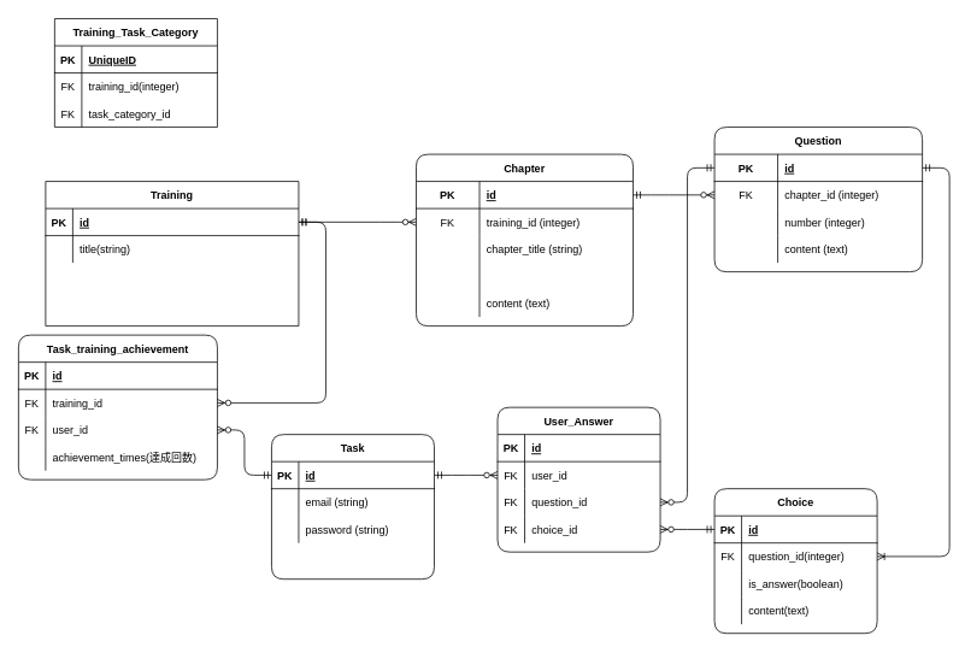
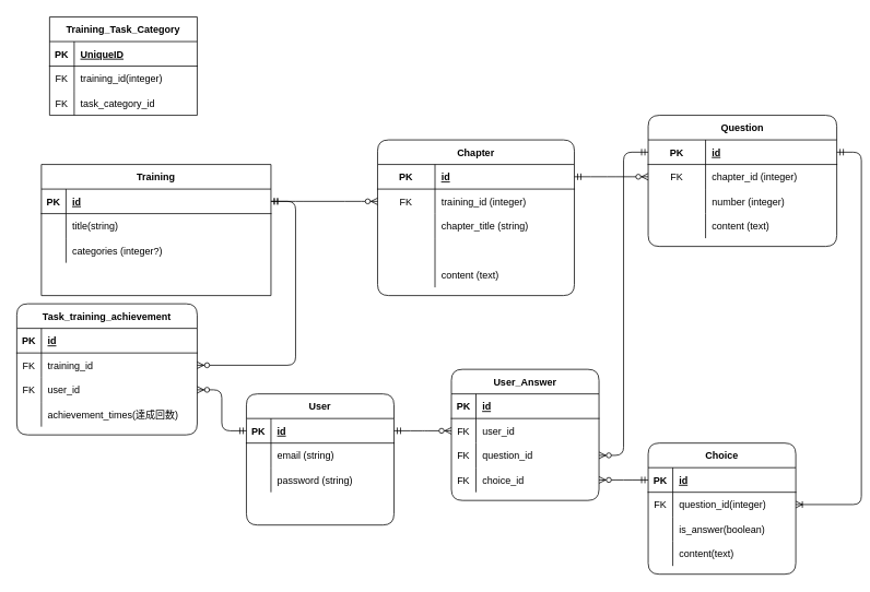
+ <mxCell id="82" value="categories (integer?)" style="shape=partialRectangle;connectable=0;fillColor=none;top=0;left=0;bottom=0;right=0;align=left;spacingLeft=6;overflow=hidden;" parent="80" vertex="1"><mxGeometry x="30" width="250" height="30" as="geometry"><mxRectangle width="250" height="30" as="alternateBounds" /></mxGeometry></mxCell>
- <mxCell id="30" value="Task" style="shape=table;startSize=30;container=1;collapsible=1;childLayout=tableLayout;fixedRows=1;rowLines=0;fontStyle=1;align=center;resizeLast=1;rounded=1;" parent="1" vertex="1"><mxGeometry x="300" y="480" width="180" height="160" as="geometry" /></mxCell>
+ <mxCell id="30" value="User" style="shape=table;startSize=30;container=1;collapsible=1;childLayout=tableLayout;fixedRows=1;rowLines=0;fontStyle=1;align=center;resizeLast=1;rounded=1;" parent="1" vertex="1"><mxGeometry x="300" y="480" width="180" height="160" as="geometry" /></mxCell>
